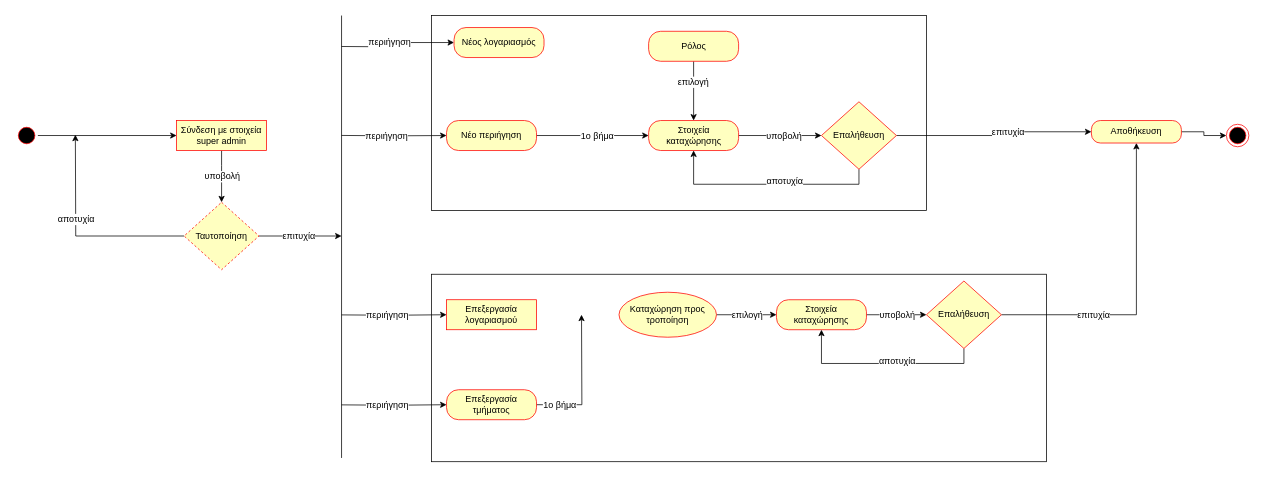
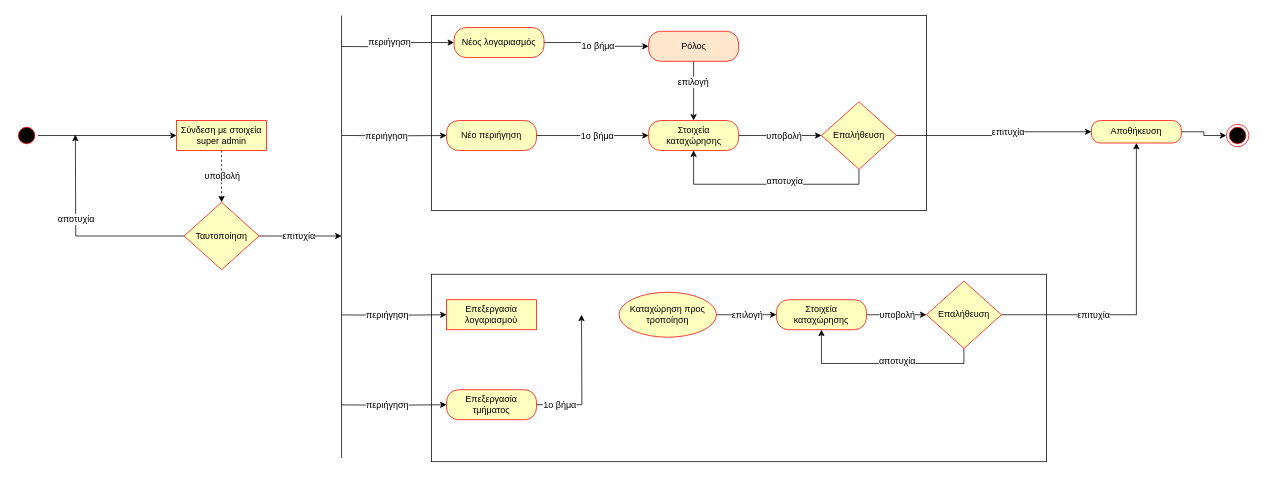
+ <mxCell id="14" style="edgeStyle=orthogonalEdgeStyle;rounded=0;orthogonalLoop=1;jettySize=auto;html=1;exitX=1;exitY=0.5;exitDx=0;exitDy=0;entryX=0;entryY=0.5;entryDx=0;entryDy=0;" edge="1" parent="1" source="18" target="34"><mxGeometry relative="1" as="geometry" /></mxCell>
+ <mxCell id="15" value="1ο βήμα" style="text;html=1;resizable=0;points=[];align=center;verticalAlign=middle;labelBackgroundColor=#ffffff;" vertex="1" connectable="0" parent="14"><mxGeometry x="0.241" y="1" relative="1" as="geometry"><mxPoint x="-14" y="0.5" as="offset" /></mxGeometry></mxCell>
- <mxCell id="34" value="Ρόλος" style="rounded=1;whiteSpace=wrap;html=1;arcSize=40;fontColor=#000000;fillColor=#ffffc0;strokeColor=#ff0000;" vertex="1" parent="1"><mxGeometry x="864.5" y="41" width="120" height="40" as="geometry" /></mxCell>
+ <mxCell id="34" value="Ρόλος" style="rounded=1;whiteSpace=wrap;html=1;arcSize=40;fontColor=#000000;fillColor=#ffe6cc;strokeColor=#ff0000;" vertex="1" parent="1"><mxGeometry x="864.5" y="41" width="120" height="40" as="geometry" /></mxCell>
- <mxCell id="6" style="edgeStyle=orthogonalEdgeStyle;rounded=0;orthogonalLoop=1;jettySize=auto;html=1;exitX=0.5;exitY=1;exitDx=0;exitDy=0;" edge="1" parent="1" source="8" target="13"><mxGeometry relative="1" as="geometry"><Array as="points"><mxPoint x="295" y="220" /><mxPoint x="295" y="220" /></Array></mxGeometry></mxCell>
+ <mxCell id="6" style="edgeStyle=orthogonalEdgeStyle;rounded=0;orthogonalLoop=1;jettySize=auto;html=1;exitX=0.5;exitY=1;exitDx=0;exitDy=0;dashed=1;" edge="1" parent="1" source="8" target="13"><mxGeometry relative="1" as="geometry"><Array as="points"><mxPoint x="295" y="220" /><mxPoint x="295" y="220" /></Array></mxGeometry></mxCell>
- <mxCell id="13" value="Ταυτοποίηση" style="rhombus;whiteSpace=wrap;html=1;fillColor=#ffffc0;strokeColor=#ff0000;dashed=1;" vertex="1" parent="1"><mxGeometry x="245" y="269" width="100" height="90" as="geometry" /></mxCell>
+ <mxCell id="13" value="Ταυτοποίηση" style="rhombus;whiteSpace=wrap;html=1;fillColor=#ffffc0;strokeColor=#ff0000;" vertex="1" parent="1"><mxGeometry x="245" y="269" width="100" height="90" as="geometry" /></mxCell>
